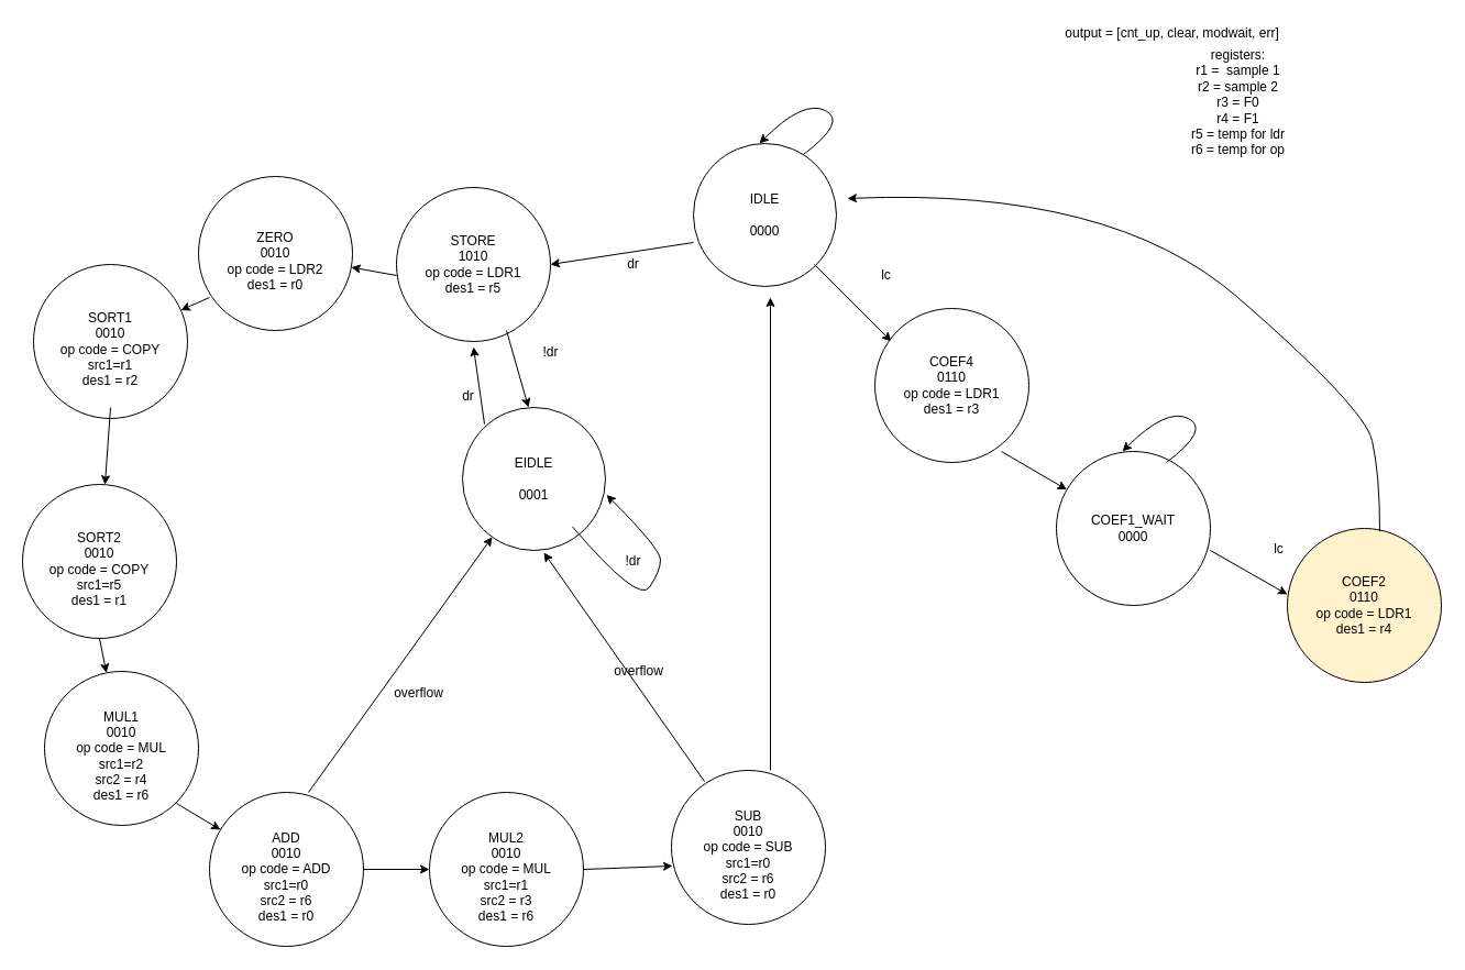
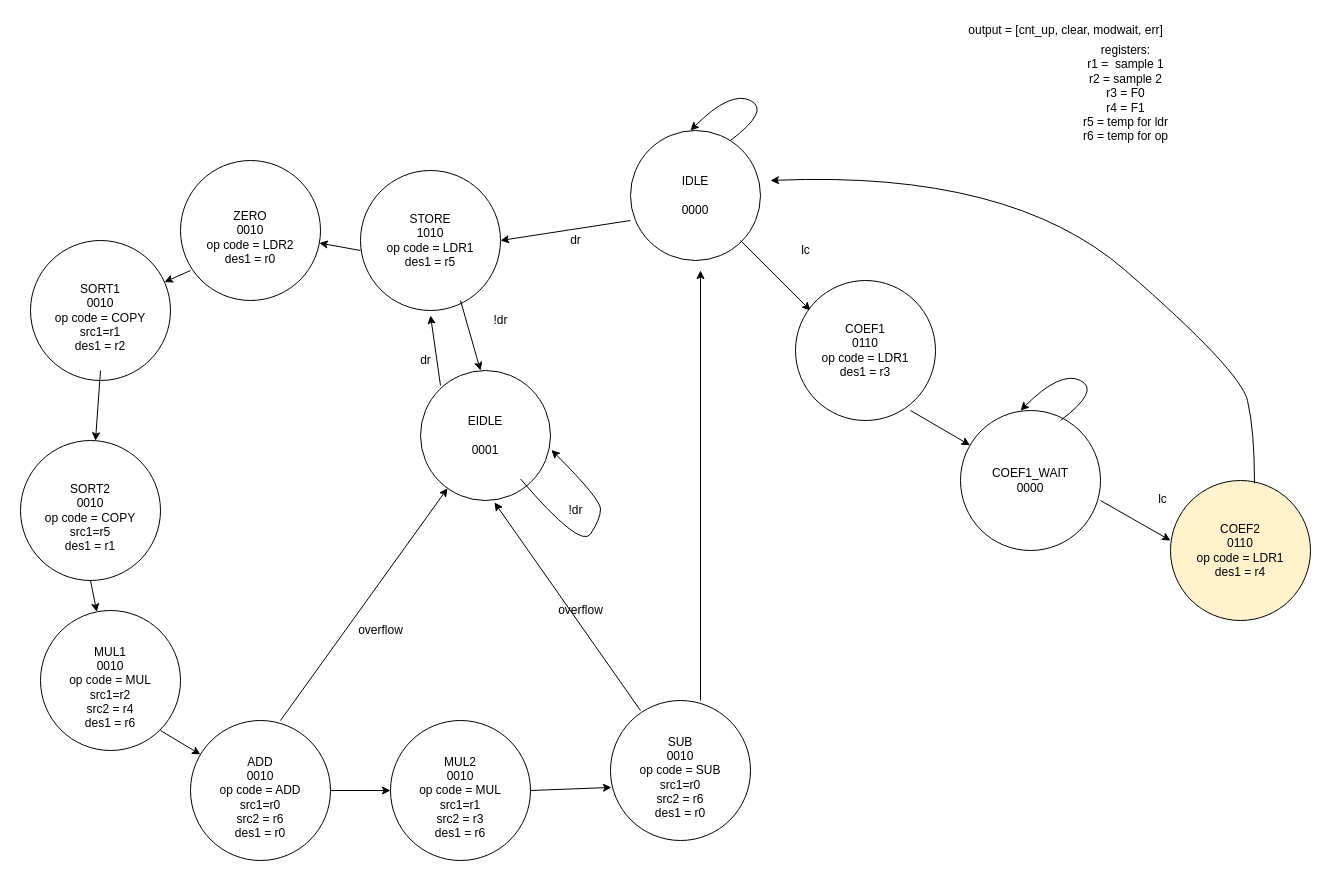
- <mxCell id="7" value="&lt;div&gt;COEF4&lt;/div&gt;&lt;div&gt;0110&lt;/div&gt;&lt;div&gt;op code = LDR1&lt;br&gt;&lt;/div&gt;&lt;div&gt;des1 = r3&lt;br&gt;&lt;/div&gt;" style="ellipse;whiteSpace=wrap;html=1;aspect=fixed;" vertex="1" parent="1"><mxGeometry x="795" y="280" width="140" height="140" as="geometry" /></mxCell>
+ <mxCell id="7" value="&lt;div&gt;COEF1&lt;/div&gt;&lt;div&gt;0110&lt;/div&gt;&lt;div&gt;op code = LDR1&lt;br&gt;&lt;/div&gt;&lt;div&gt;des1 = r3&lt;br&gt;&lt;/div&gt;" style="ellipse;whiteSpace=wrap;html=1;aspect=fixed;" vertex="1" parent="1"><mxGeometry x="795" y="280" width="140" height="140" as="geometry" /></mxCell>
